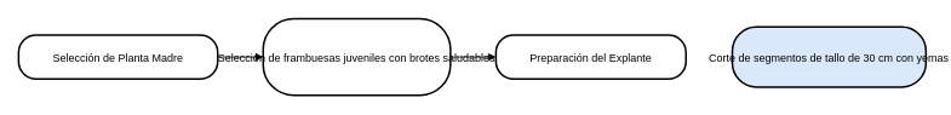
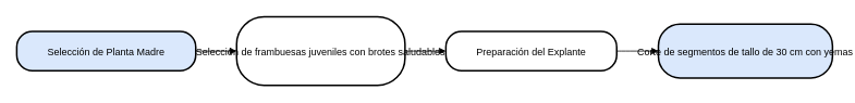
- <mxCell id="2" value="Selección de Planta Madre" style="rounded=1;arcSize=40;strokeWidth=2" vertex="1" parent="1"><mxGeometry x="20" y="38" width="219" height="48" as="geometry" /></mxCell>
+ <mxCell id="2" value="Selección de Planta Madre" style="rounded=1;arcSize=40;strokeWidth=2;fillColor=#dae8fc;" vertex="1" parent="1"><mxGeometry x="20" y="38" width="219" height="48" as="geometry" /></mxCell>
+ <mxCell id="8" value="" style="curved=1;startArrow=none;endArrow=block;exitX=1;exitY=0.5;entryX=0;entryY=0.5;" edge="1" parent="1" source="4" target="5"><mxGeometry relative="1" as="geometry"><Array as="points" /></mxGeometry></mxCell>
